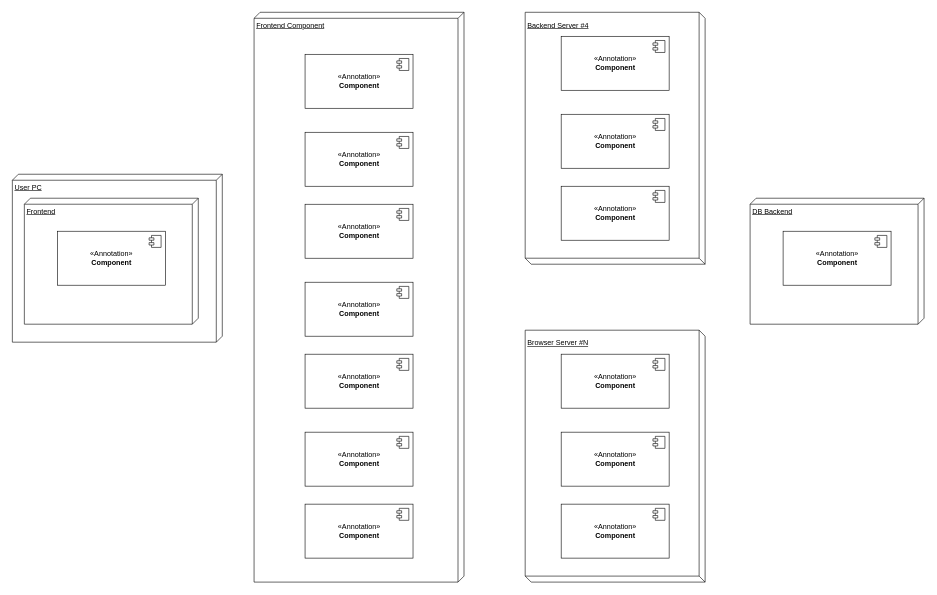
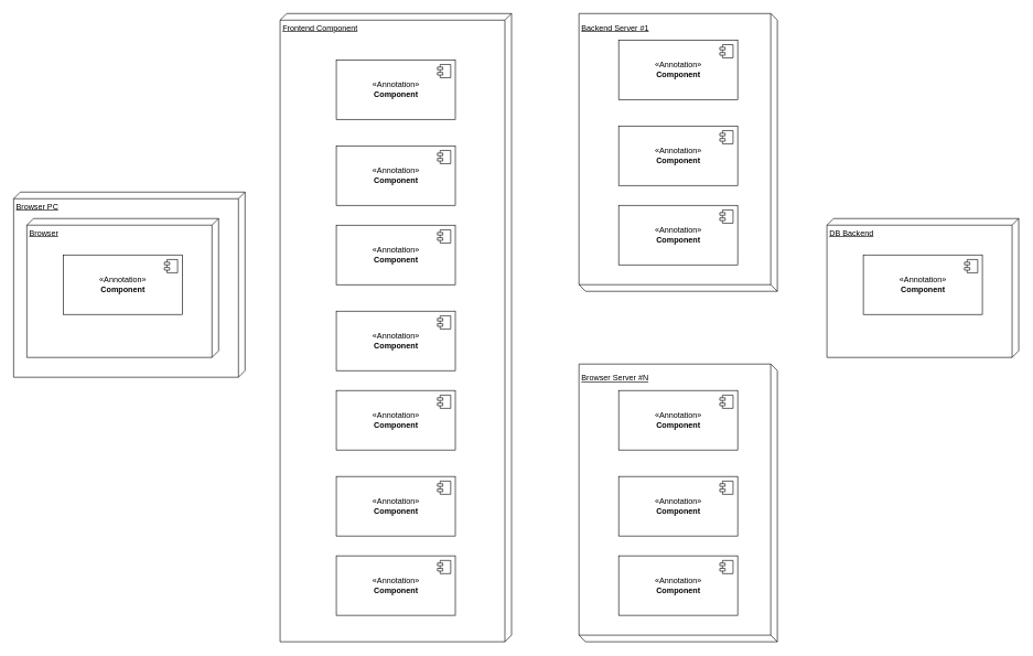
- <mxCell id="31" value="Backend Server #4" style="verticalAlign=top;align=left;spacingTop=8;spacingLeft=2;spacingRight=12;shape=cube;size=10;direction=west;fontStyle=4;html=1;" vertex="1" parent="1"><mxGeometry x="875" y="20" width="300" height="420" as="geometry" /></mxCell>
+ <mxCell id="31" value="Backend Server #1" style="verticalAlign=top;align=left;spacingTop=8;spacingLeft=2;spacingRight=12;shape=cube;size=10;direction=west;fontStyle=4;html=1;" vertex="1" parent="1"><mxGeometry x="875" y="20" width="300" height="420" as="geometry" /></mxCell>
- <mxCell id="3" value="User PC" style="verticalAlign=top;align=left;spacingTop=8;spacingLeft=2;spacingRight=12;shape=cube;size=10;direction=south;fontStyle=4;html=1;" vertex="1" parent="1"><mxGeometry x="20" y="290" width="350" height="280" as="geometry" /></mxCell>
+ <mxCell id="3" value="Browser PC" style="verticalAlign=top;align=left;spacingTop=8;spacingLeft=2;spacingRight=12;shape=cube;size=10;direction=south;fontStyle=4;html=1;" vertex="1" parent="1"><mxGeometry x="20" y="290" width="350" height="280" as="geometry" /></mxCell>
- <mxCell id="5" value="Frontend" style="verticalAlign=top;align=left;spacingTop=8;spacingLeft=2;spacingRight=12;shape=cube;size=10;direction=south;fontStyle=4;html=1;" vertex="1" parent="1"><mxGeometry x="40" y="330" width="290" height="210" as="geometry" /></mxCell>
+ <mxCell id="5" value="Browser" style="verticalAlign=top;align=left;spacingTop=8;spacingLeft=2;spacingRight=12;shape=cube;size=10;direction=south;fontStyle=4;html=1;" vertex="1" parent="1"><mxGeometry x="40" y="330" width="290" height="210" as="geometry" /></mxCell>
